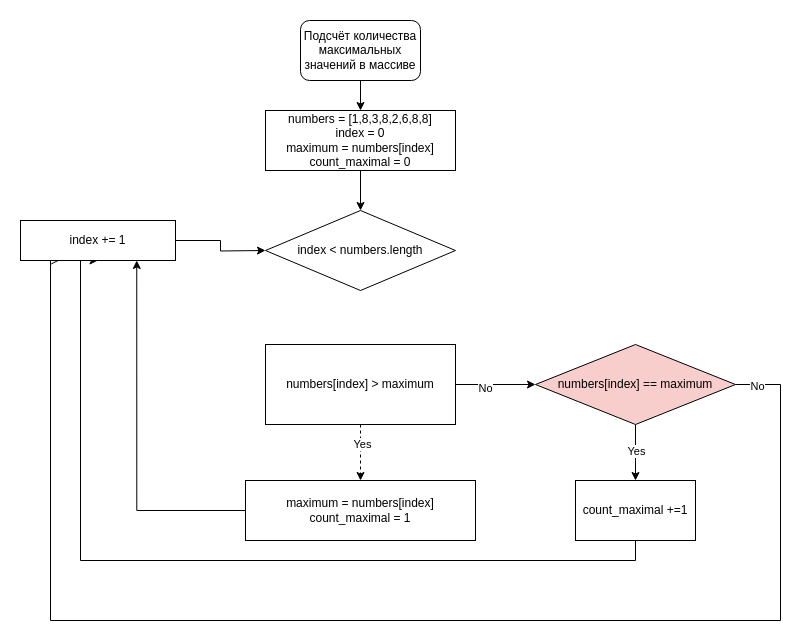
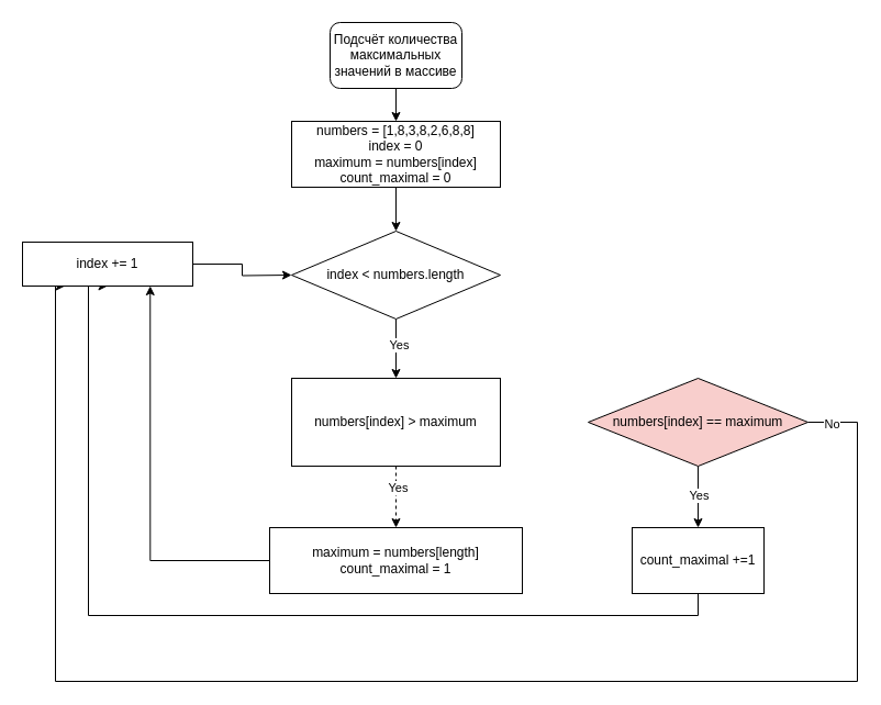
- <mxCell id="18" style="edgeStyle=orthogonalEdgeStyle;rounded=0;orthogonalLoop=1;jettySize=auto;html=1;entryX=0.25;entryY=1;entryDx=0;entryDy=0;endArrow=open;" edge="1" parent="1" source="20" target="24"><mxGeometry relative="1" as="geometry"><Array as="points"><mxPoint x="780" y="384" /><mxPoint x="780" y="620" /><mxPoint x="50" y="620" /></Array></mxGeometry></mxCell>
+ <mxCell id="18" style="edgeStyle=orthogonalEdgeStyle;rounded=0;orthogonalLoop=1;jettySize=auto;html=1;entryX=0.25;entryY=1;entryDx=0;entryDy=0;" edge="1" parent="1" source="20" target="24"><mxGeometry relative="1" as="geometry"><Array as="points"><mxPoint x="780" y="384" /><mxPoint x="780" y="620" /><mxPoint x="50" y="620" /></Array></mxGeometry></mxCell>
+ <mxCell id="6" value="" style="edgeStyle=orthogonalEdgeStyle;rounded=0;orthogonalLoop=1;jettySize=auto;html=1;" edge="1" parent="1" source="8" target="13"><mxGeometry relative="1" as="geometry" /></mxCell>
+ <mxCell id="7" value="Yes" style="edgeLabel;html=1;align=center;verticalAlign=middle;resizable=0;points=[];" vertex="1" connectable="0" parent="6"><mxGeometry x="-0.148" y="2" relative="1" as="geometry"><mxPoint as="offset" /></mxGeometry></mxCell>
- <mxCell id="11" value="" style="edgeStyle=orthogonalEdgeStyle;rounded=0;orthogonalLoop=1;jettySize=auto;html=1;" edge="1" parent="1" source="13" target="20"><mxGeometry relative="1" as="geometry" /></mxCell>
- <mxCell id="12" value="No" style="edgeLabel;html=1;align=center;verticalAlign=middle;resizable=0;points=[];" vertex="1" connectable="0" parent="11"><mxGeometry x="-0.275" y="-3" relative="1" as="geometry"><mxPoint as="offset" /></mxGeometry></mxCell>
- <mxCell id="15" value="maximum = numbers[index]&lt;br&gt;count_maximal = 1" style="rounded=0;whiteSpace=wrap;html=1;" vertex="1" parent="1"><mxGeometry x="245" y="480" width="230" height="60" as="geometry" /></mxCell>
+ <mxCell id="15" value="maximum = numbers[length]&lt;br&gt;count_maximal = 1" style="rounded=0;whiteSpace=wrap;html=1;" vertex="1" parent="1"><mxGeometry x="245" y="480" width="230" height="60" as="geometry" /></mxCell>
